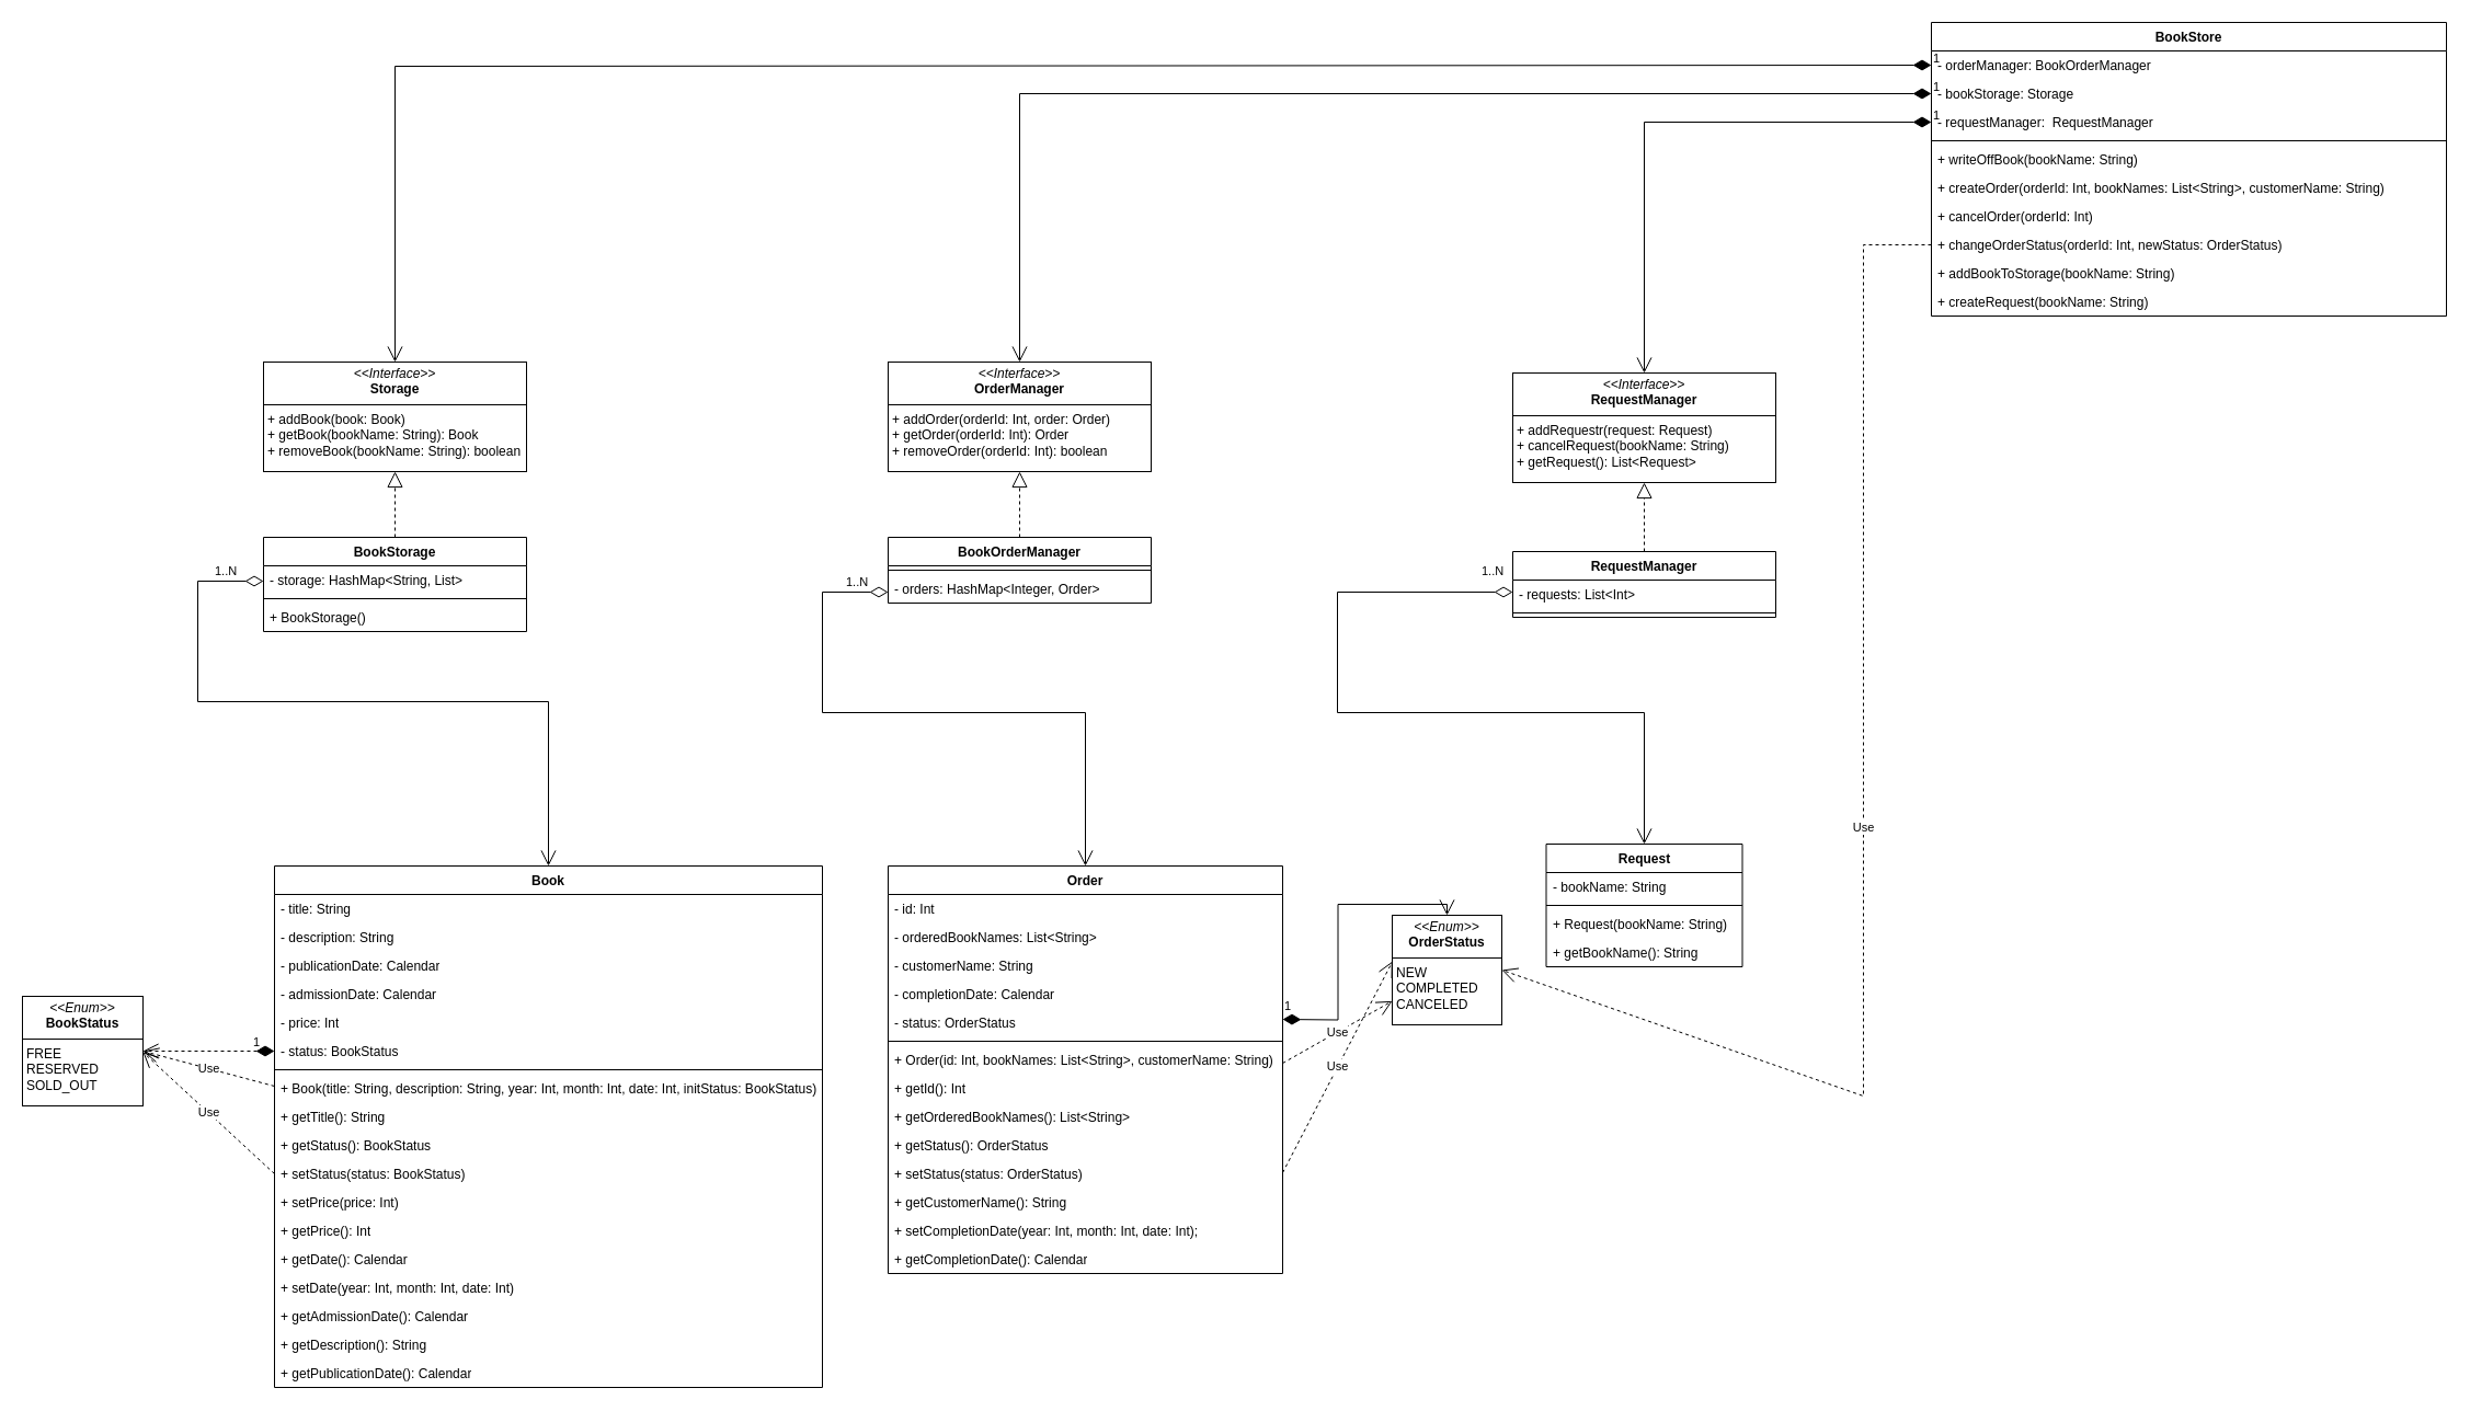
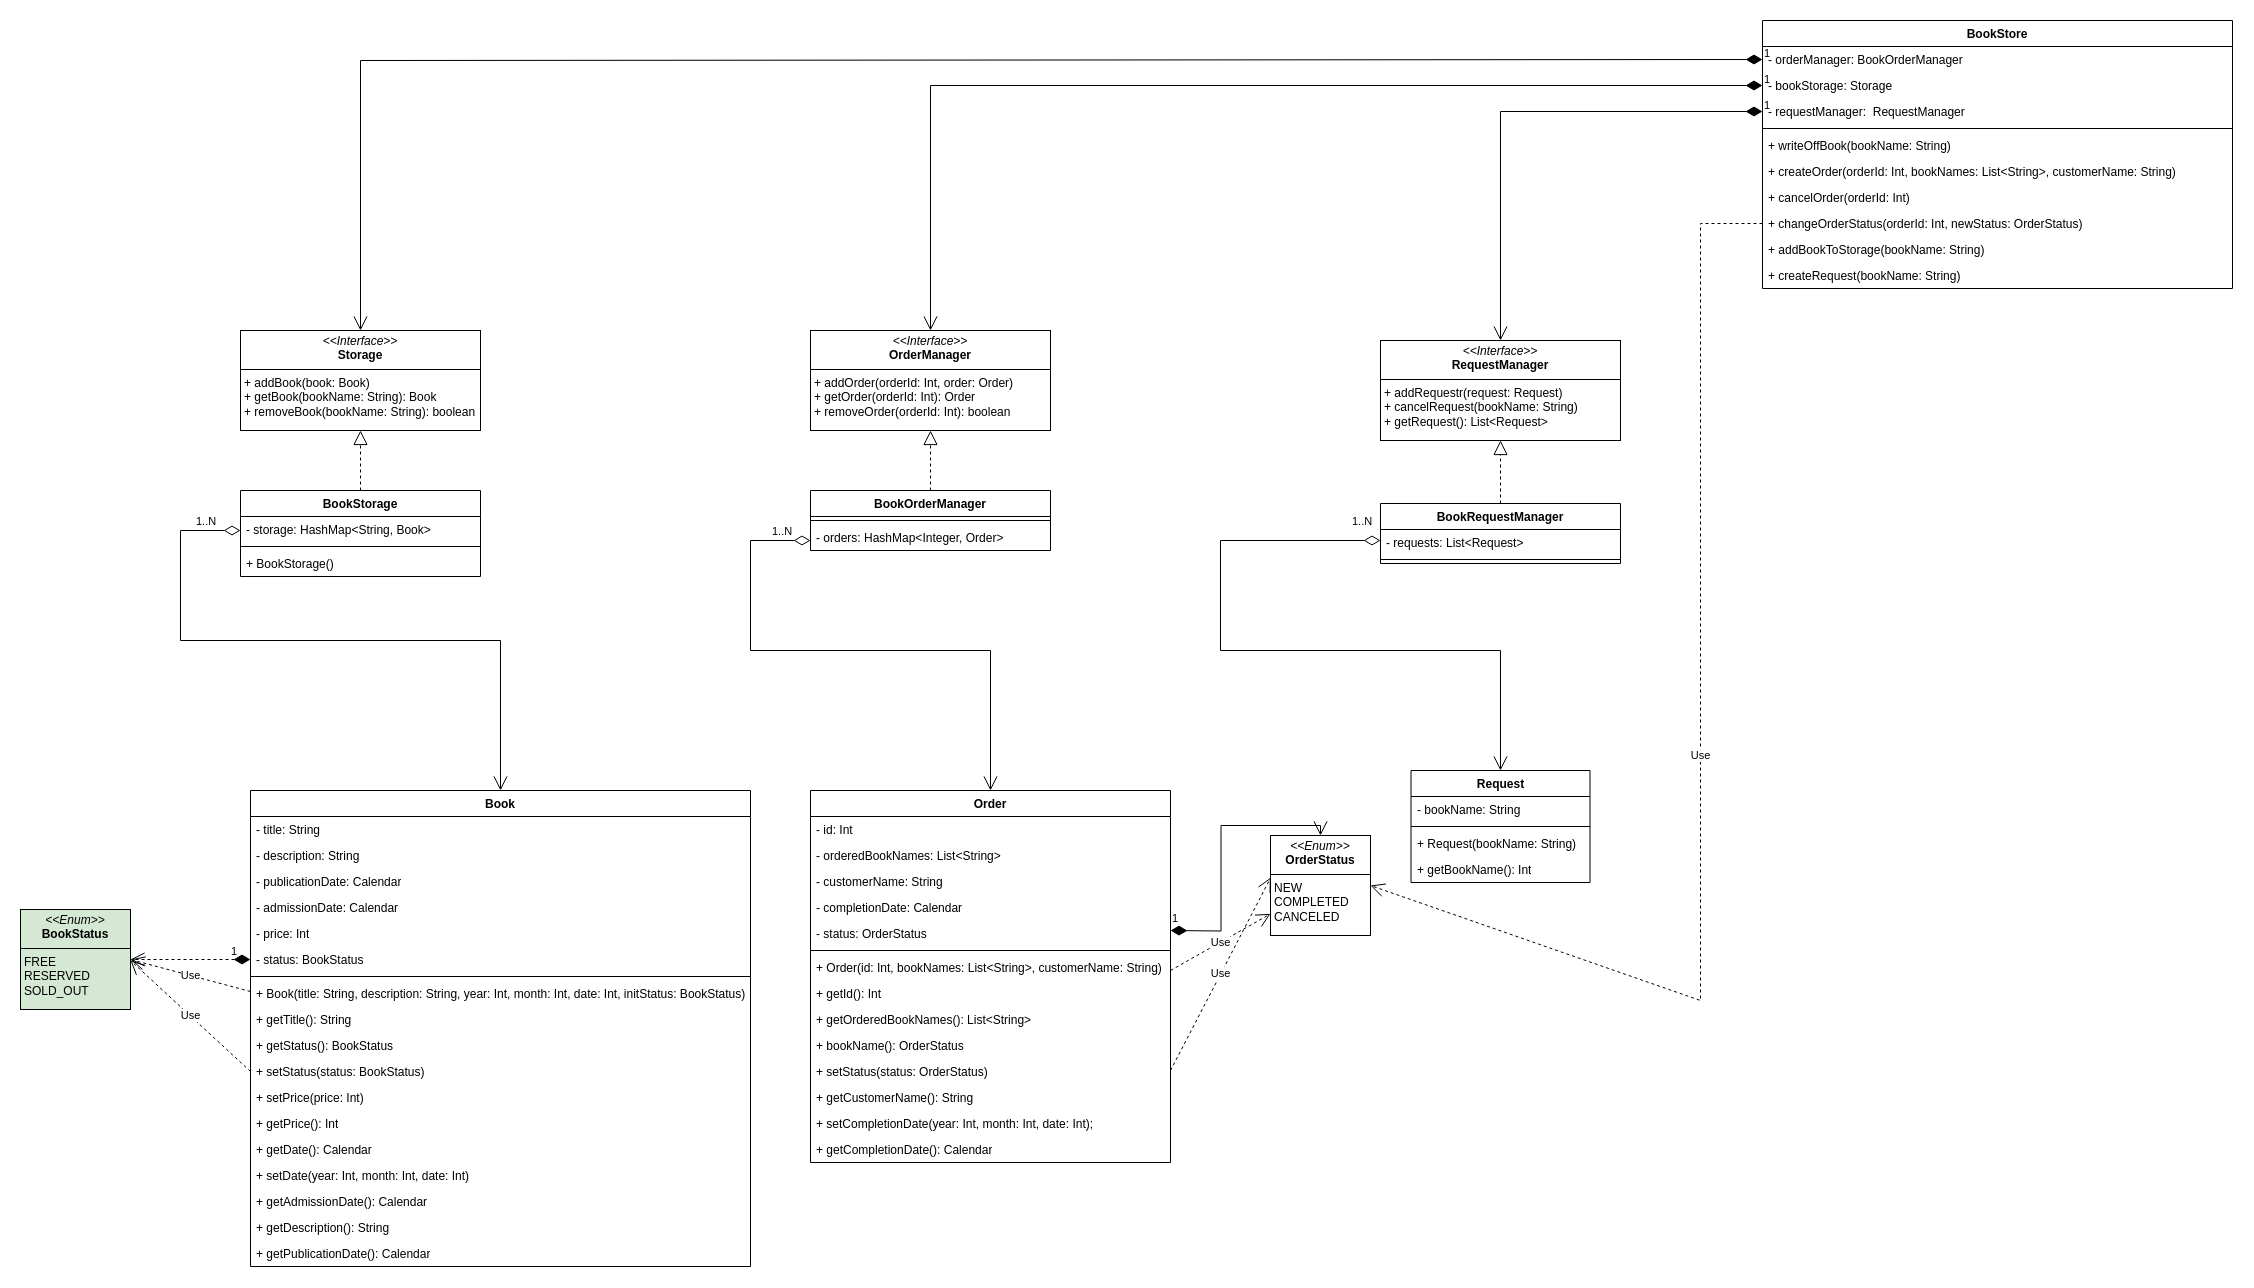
- <mxCell id="56" value="RequestManager" style="swimlane;fontStyle=1;align=center;verticalAlign=top;childLayout=stackLayout;horizontal=1;startSize=26;horizontalStack=0;resizeParent=1;resizeParentMax=0;resizeLast=0;collapsible=1;marginBottom=0;whiteSpace=wrap;html=1;" vertex="1" parent="1"><mxGeometry x="1380" y="503" width="240" height="60" as="geometry" /></mxCell>
+ <mxCell id="56" value="BookRequestManager" style="swimlane;fontStyle=1;align=center;verticalAlign=top;childLayout=stackLayout;horizontal=1;startSize=26;horizontalStack=0;resizeParent=1;resizeParentMax=0;resizeLast=0;collapsible=1;marginBottom=0;whiteSpace=wrap;html=1;" vertex="1" parent="1"><mxGeometry x="1380" y="503" width="240" height="60" as="geometry" /></mxCell>
- <mxCell id="62" value="- storage: HashMap&amp;lt;String, List&amp;gt;&amp;nbsp;" style="text;strokeColor=none;fillColor=none;align=left;verticalAlign=top;spacingLeft=4;spacingRight=4;overflow=hidden;rotatable=0;points=[[0,0.5],[1,0.5]];portConstraint=eastwest;whiteSpace=wrap;html=1;" vertex="1" parent="61"><mxGeometry y="26" width="240" height="26" as="geometry" /></mxCell>
+ <mxCell id="62" value="- storage: HashMap&amp;lt;String, Book&amp;gt;&amp;nbsp;" style="text;strokeColor=none;fillColor=none;align=left;verticalAlign=top;spacingLeft=4;spacingRight=4;overflow=hidden;rotatable=0;points=[[0,0.5],[1,0.5]];portConstraint=eastwest;whiteSpace=wrap;html=1;" vertex="1" parent="61"><mxGeometry y="26" width="240" height="26" as="geometry" /></mxCell>
- <mxCell id="57" value="- requests: List&amp;lt;Int&amp;gt;&amp;nbsp;" style="text;strokeColor=none;fillColor=none;align=left;verticalAlign=top;spacingLeft=4;spacingRight=4;overflow=hidden;rotatable=0;points=[[0,0.5],[1,0.5]];portConstraint=eastwest;whiteSpace=wrap;html=1;" vertex="1" parent="56"><mxGeometry y="26" width="240" height="26" as="geometry" /></mxCell>
+ <mxCell id="57" value="- requests: List&amp;lt;Request&amp;gt;&amp;nbsp;" style="text;strokeColor=none;fillColor=none;align=left;verticalAlign=top;spacingLeft=4;spacingRight=4;overflow=hidden;rotatable=0;points=[[0,0.5],[1,0.5]];portConstraint=eastwest;whiteSpace=wrap;html=1;" vertex="1" parent="56"><mxGeometry y="26" width="240" height="26" as="geometry" /></mxCell>
- <mxCell id="43" value="+ getBookName(): String" style="text;strokeColor=none;fillColor=none;align=left;verticalAlign=top;spacingLeft=4;spacingRight=4;overflow=hidden;rotatable=0;points=[[0,0.5],[1,0.5]];portConstraint=eastwest;whiteSpace=wrap;html=1;" vertex="1" parent="39"><mxGeometry y="86" width="179" height="26" as="geometry" /></mxCell>
+ <mxCell id="43" value="+ getBookName(): Int" style="text;strokeColor=none;fillColor=none;align=left;verticalAlign=top;spacingLeft=4;spacingRight=4;overflow=hidden;rotatable=0;points=[[0,0.5],[1,0.5]];portConstraint=eastwest;whiteSpace=wrap;html=1;" vertex="1" parent="39"><mxGeometry y="86" width="179" height="26" as="geometry" /></mxCell>
- <mxCell id="44" value="&lt;p style=&quot;margin:0px;margin-top:4px;text-align:center;&quot;&gt;&lt;i&gt;&amp;lt;&amp;lt;Enum&amp;gt;&amp;gt;&lt;/i&gt;&lt;br&gt;&lt;b&gt;BookStatus&lt;/b&gt;&lt;/p&gt;&lt;hr size=&quot;1&quot; style=&quot;border-style:solid;&quot;&gt;&lt;p style=&quot;margin:0px;margin-left:4px;&quot;&gt;FREE&lt;/p&gt;&lt;p style=&quot;margin:0px;margin-left:4px;&quot;&gt;RESERVED&lt;/p&gt;&lt;p style=&quot;margin:0px;margin-left:4px;&quot;&gt;SOLD_OUT&lt;/p&gt;" style="verticalAlign=top;align=left;overflow=fill;html=1;whiteSpace=wrap;" vertex="1" parent="1"><mxGeometry x="20" y="909" width="110" height="100" as="geometry" /></mxCell>
+ <mxCell id="44" value="&lt;p style=&quot;margin:0px;margin-top:4px;text-align:center;&quot;&gt;&lt;i&gt;&amp;lt;&amp;lt;Enum&amp;gt;&amp;gt;&lt;/i&gt;&lt;br&gt;&lt;b&gt;BookStatus&lt;/b&gt;&lt;/p&gt;&lt;hr size=&quot;1&quot; style=&quot;border-style:solid;&quot;&gt;&lt;p style=&quot;margin:0px;margin-left:4px;&quot;&gt;FREE&lt;/p&gt;&lt;p style=&quot;margin:0px;margin-left:4px;&quot;&gt;RESERVED&lt;/p&gt;&lt;p style=&quot;margin:0px;margin-left:4px;&quot;&gt;SOLD_OUT&lt;/p&gt;" style="verticalAlign=top;align=left;overflow=fill;html=1;whiteSpace=wrap;fillColor=#d5e8d4;" vertex="1" parent="1"><mxGeometry x="20" y="909" width="110" height="100" as="geometry" /></mxCell>
- <mxCell id="34" value="+ getStatus(): OrderStatus" style="text;strokeColor=none;fillColor=none;align=left;verticalAlign=top;spacingLeft=4;spacingRight=4;overflow=hidden;rotatable=0;points=[[0,0.5],[1,0.5]];portConstraint=eastwest;whiteSpace=wrap;html=1;" vertex="1" parent="24"><mxGeometry y="242" width="360" height="26" as="geometry" /></mxCell>
+ <mxCell id="34" value="+ bookName(): OrderStatus" style="text;strokeColor=none;fillColor=none;align=left;verticalAlign=top;spacingLeft=4;spacingRight=4;overflow=hidden;rotatable=0;points=[[0,0.5],[1,0.5]];portConstraint=eastwest;whiteSpace=wrap;html=1;" vertex="1" parent="24"><mxGeometry y="242" width="360" height="26" as="geometry" /></mxCell>
